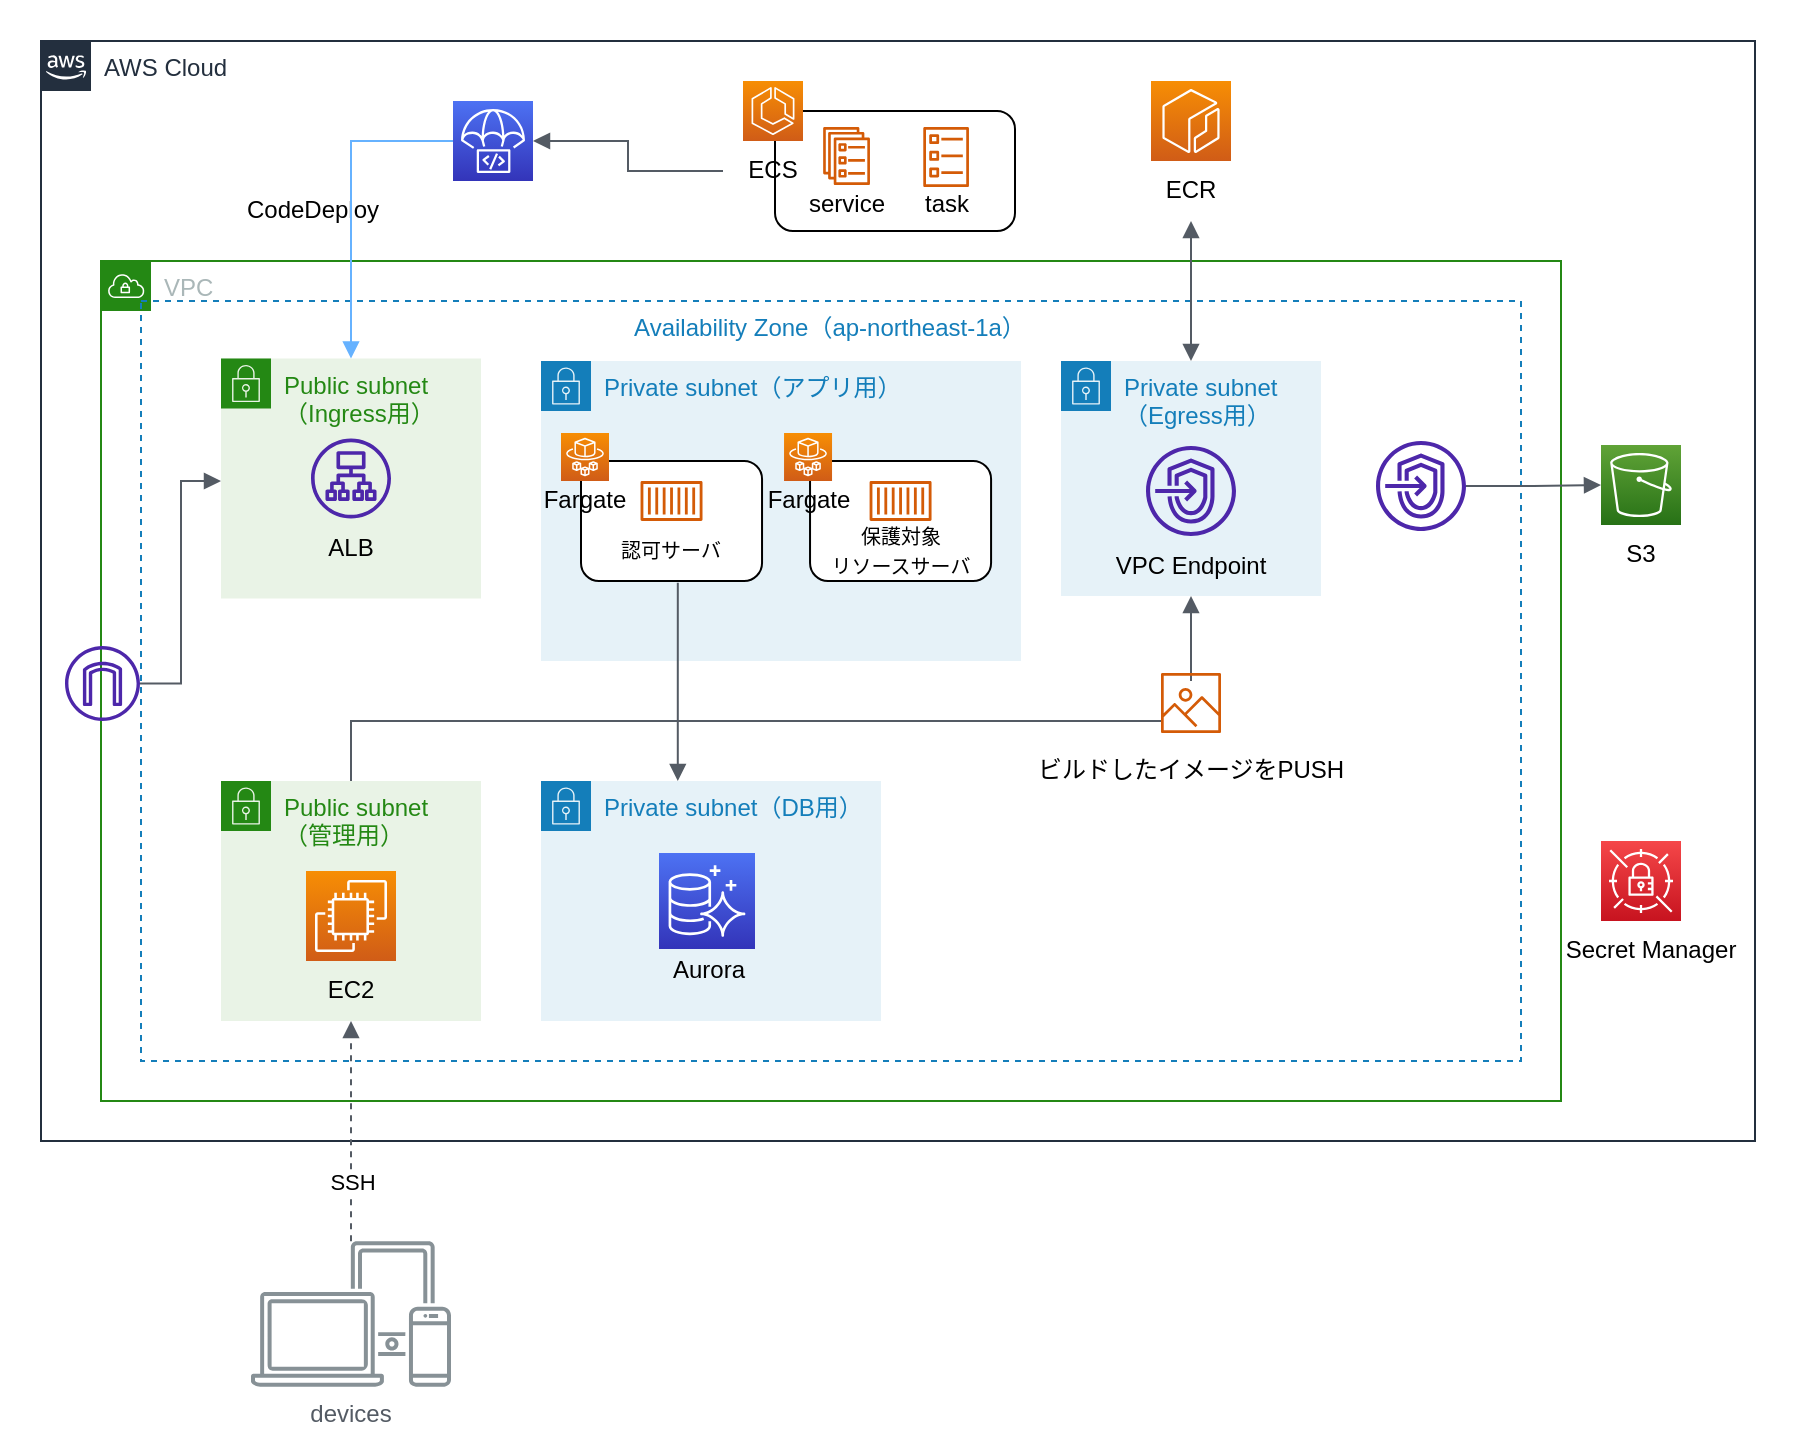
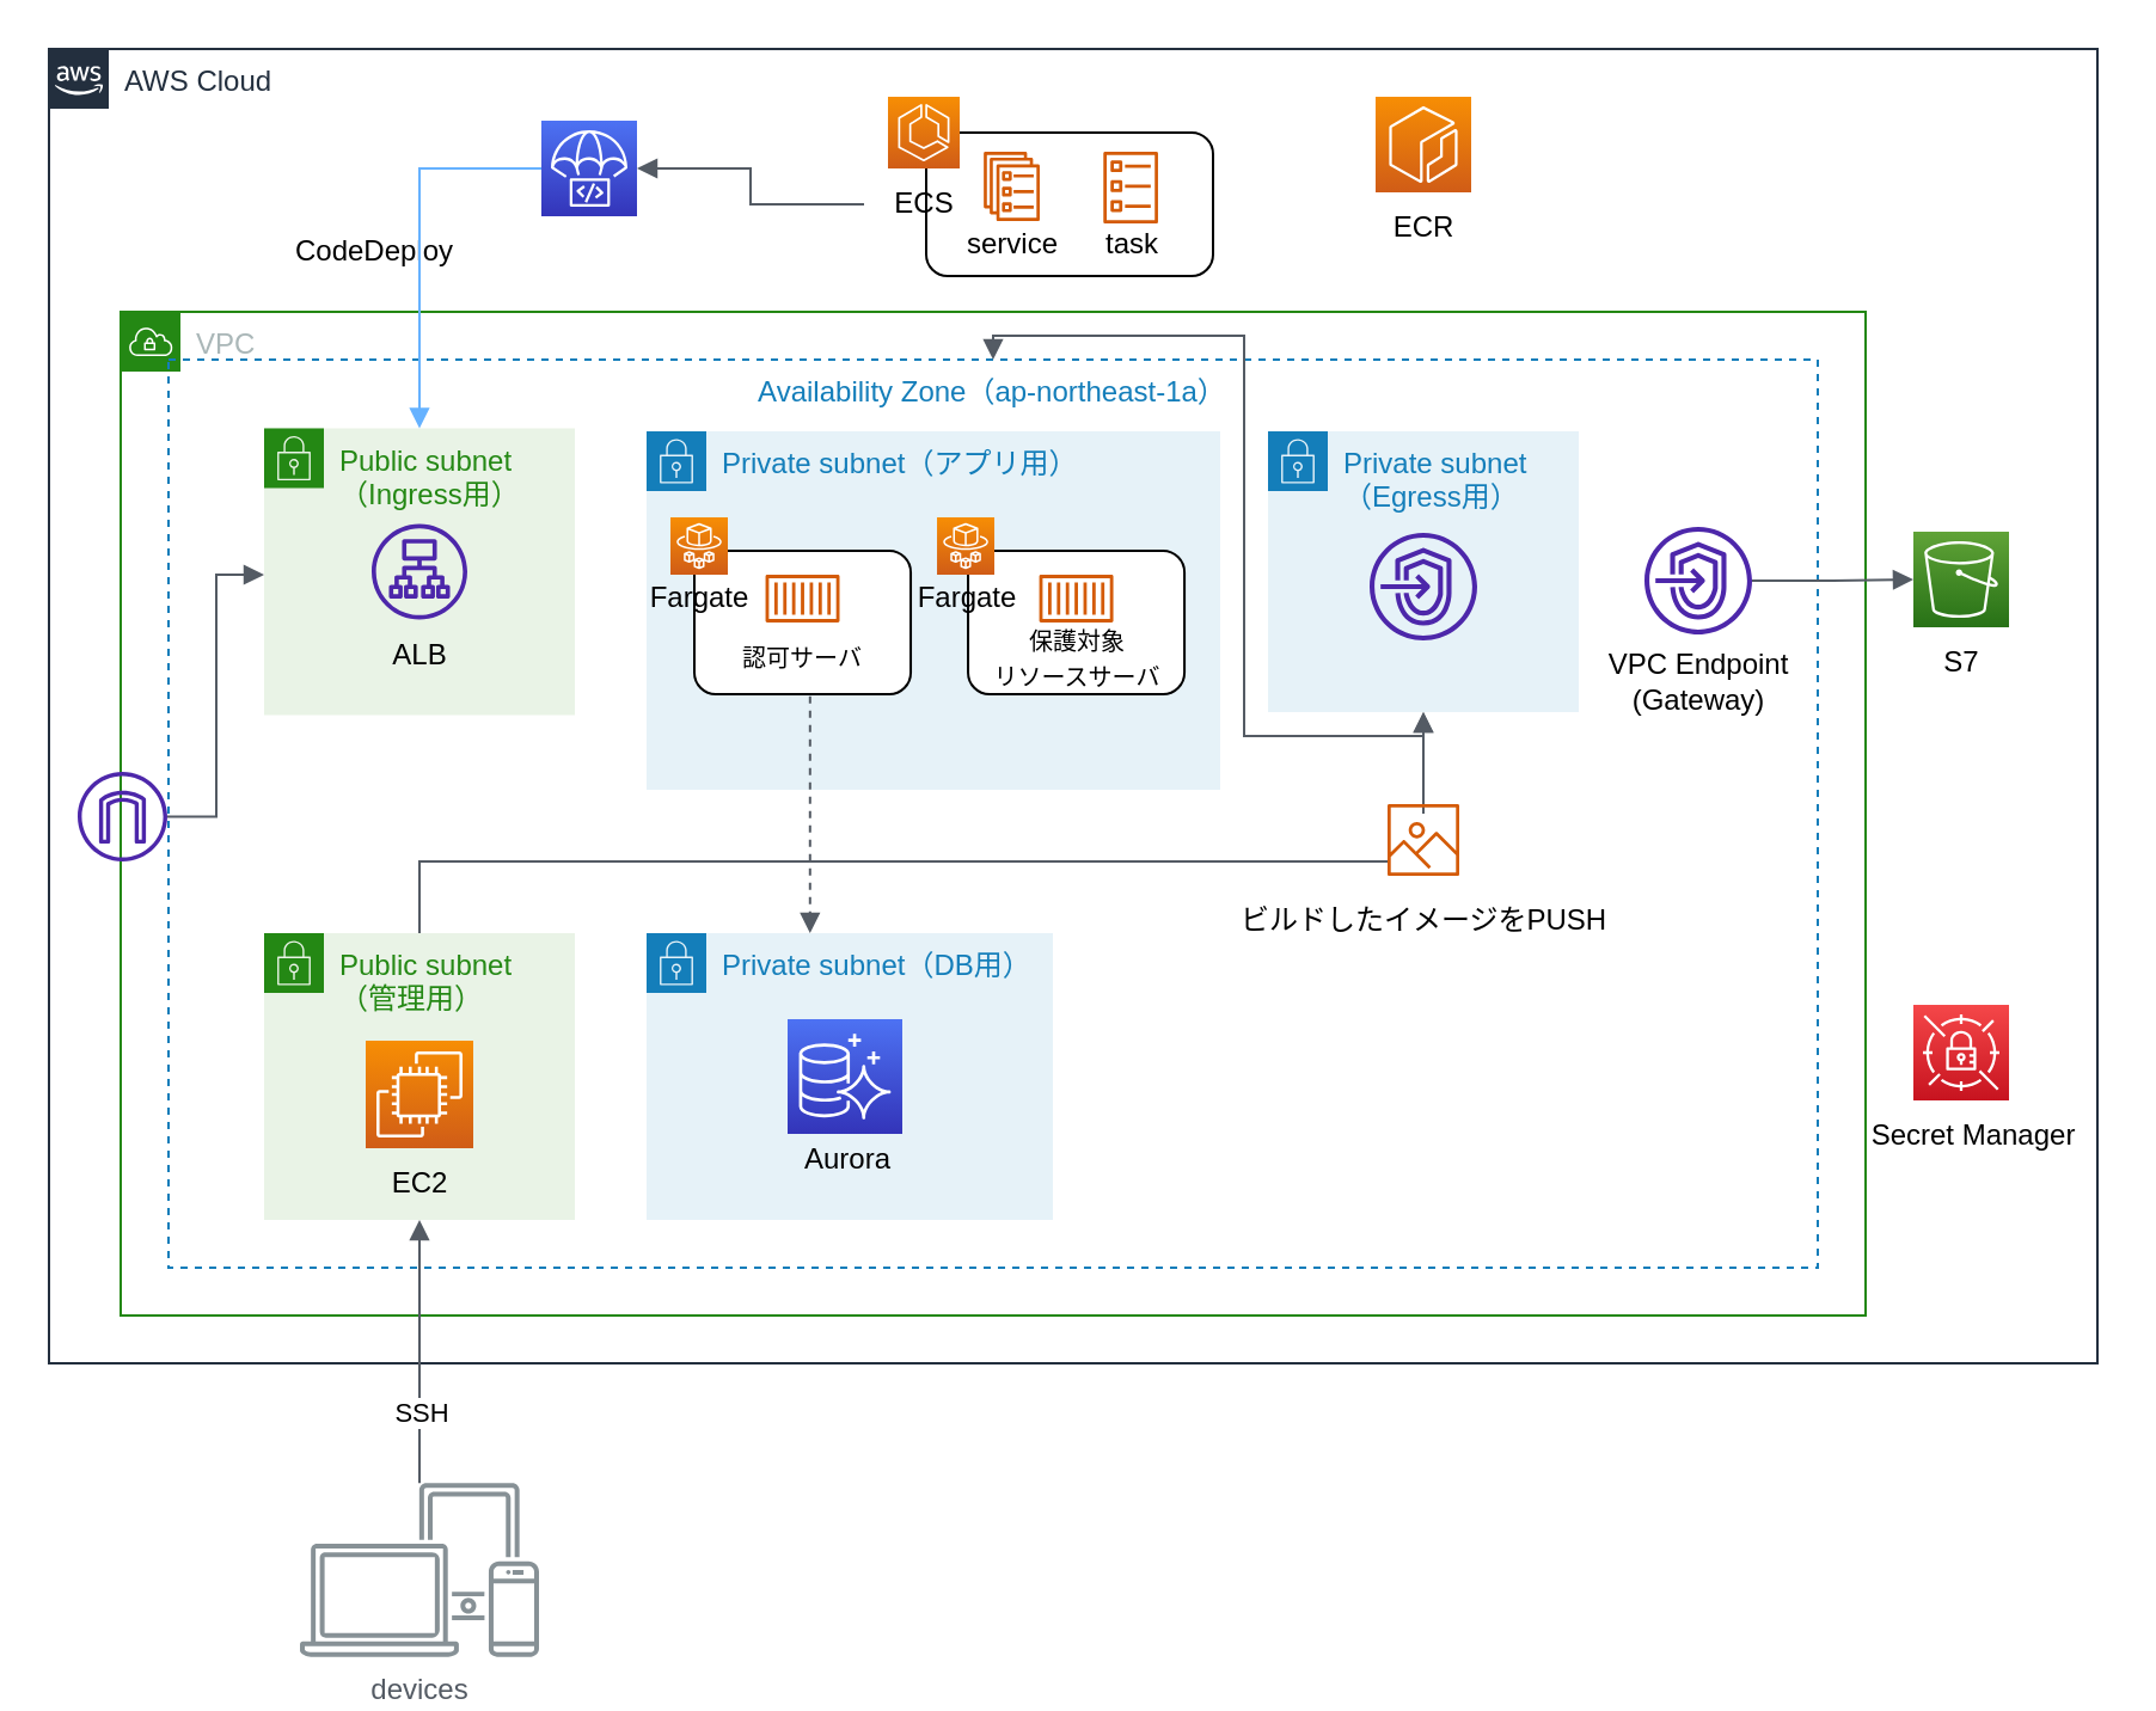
- <mxCell id="40" value="" style="edgeStyle=orthogonalEdgeStyle;html=1;endArrow=block;elbow=vertical;startArrow=block;startFill=1;endFill=1;strokeColor=#545B64;rounded=0;" edge="1" parent="2" source="23" target="39"><mxGeometry width="100" relative="1" as="geometry"><mxPoint x="460" y="330" as="sourcePoint" /><mxPoint x="560" y="330" as="targetPoint" /></mxGeometry></mxCell>
+ <mxCell id="40" value="" style="edgeStyle=orthogonalEdgeStyle;html=1;endArrow=block;elbow=vertical;startArrow=block;startFill=1;endFill=1;strokeColor=#545B64;rounded=0;" edge="1" parent="2" source="23" target="5"><mxGeometry width="100" relative="1" as="geometry"><mxPoint x="460" y="330" as="sourcePoint" /><mxPoint x="560" y="330" as="targetPoint" /></mxGeometry></mxCell>
- <mxCell id="52" value="S3" style="text;html=1;align=center;verticalAlign=middle;resizable=0;points=[];autosize=1;strokeColor=none;fillColor=none;fontSize=12;" vertex="1" parent="2"><mxGeometry x="780" y="242" width="40" height="30" as="geometry" /></mxCell>
+ <mxCell id="52" value="S7" style="text;html=1;align=center;verticalAlign=middle;resizable=0;points=[];autosize=1;strokeColor=none;fillColor=none;fontSize=12;" vertex="1" parent="2"><mxGeometry x="780" y="242" width="40" height="30" as="geometry" /></mxCell>
- <mxCell id="25" value="VPC Endpoint" style="text;html=1;align=center;verticalAlign=middle;resizable=0;points=[];autosize=1;strokeColor=none;fillColor=none;" vertex="1" parent="23"><mxGeometry x="15" y="87.5" width="100" height="30" as="geometry" /></mxCell>
+ <mxCell id="36" value="VPC Endpoint&lt;br&gt;(Gateway)" style="text;html=1;align=center;verticalAlign=middle;resizable=0;points=[];autosize=1;strokeColor=none;fillColor=none;" vertex="1" parent="4"><mxGeometry x="610" y="135" width="100" height="40" as="geometry" /></mxCell>
- <mxCell id="34" value="" style="edgeStyle=orthogonalEdgeStyle;html=1;endArrow=block;elbow=vertical;startArrow=none;endFill=1;strokeColor=#545B64;rounded=0;exitX=0.545;exitY=1.03;exitDx=0;exitDy=0;exitPerimeter=0;" edge="1" parent="4" source="14" target="20"><mxGeometry width="100" relative="1" as="geometry"><mxPoint x="200" y="120" as="sourcePoint" /><mxPoint x="230" y="120" as="targetPoint" /><Array as="points"><mxPoint x="288" y="220" /><mxPoint x="288" y="220" /></Array></mxGeometry></mxCell>
+ <mxCell id="34" value="" style="edgeStyle=orthogonalEdgeStyle;html=1;endArrow=block;elbow=vertical;startArrow=none;endFill=1;strokeColor=#545B64;rounded=0;exitX=0.545;exitY=1.03;exitDx=0;exitDy=0;exitPerimeter=0;dashed=1;" edge="1" parent="4" source="14" target="20"><mxGeometry width="100" relative="1" as="geometry"><mxPoint x="200" y="120" as="sourcePoint" /><mxPoint x="230" y="120" as="targetPoint" /><Array as="points"><mxPoint x="288" y="220" /><mxPoint x="288" y="220" /></Array></mxGeometry></mxCell>
- <mxCell id="57" value="" style="edgeStyle=orthogonalEdgeStyle;html=1;endArrow=block;elbow=vertical;startArrow=none;endFill=1;strokeColor=#545B64;rounded=0;dashed=1;" edge="1" parent="1" source="56" target="9"><mxGeometry width="100" relative="1" as="geometry"><mxPoint x="79.5" y="351.267" as="sourcePoint" /><mxPoint x="120" y="250.067" as="targetPoint" /><Array as="points" /></mxGeometry></mxCell>
+ <mxCell id="57" value="" style="edgeStyle=orthogonalEdgeStyle;html=1;endArrow=block;elbow=vertical;startArrow=none;endFill=1;strokeColor=#545B64;rounded=0;" edge="1" parent="1" source="56" target="9"><mxGeometry width="100" relative="1" as="geometry"><mxPoint x="79.5" y="351.267" as="sourcePoint" /><mxPoint x="120" y="250.067" as="targetPoint" /><Array as="points" /></mxGeometry></mxCell>
